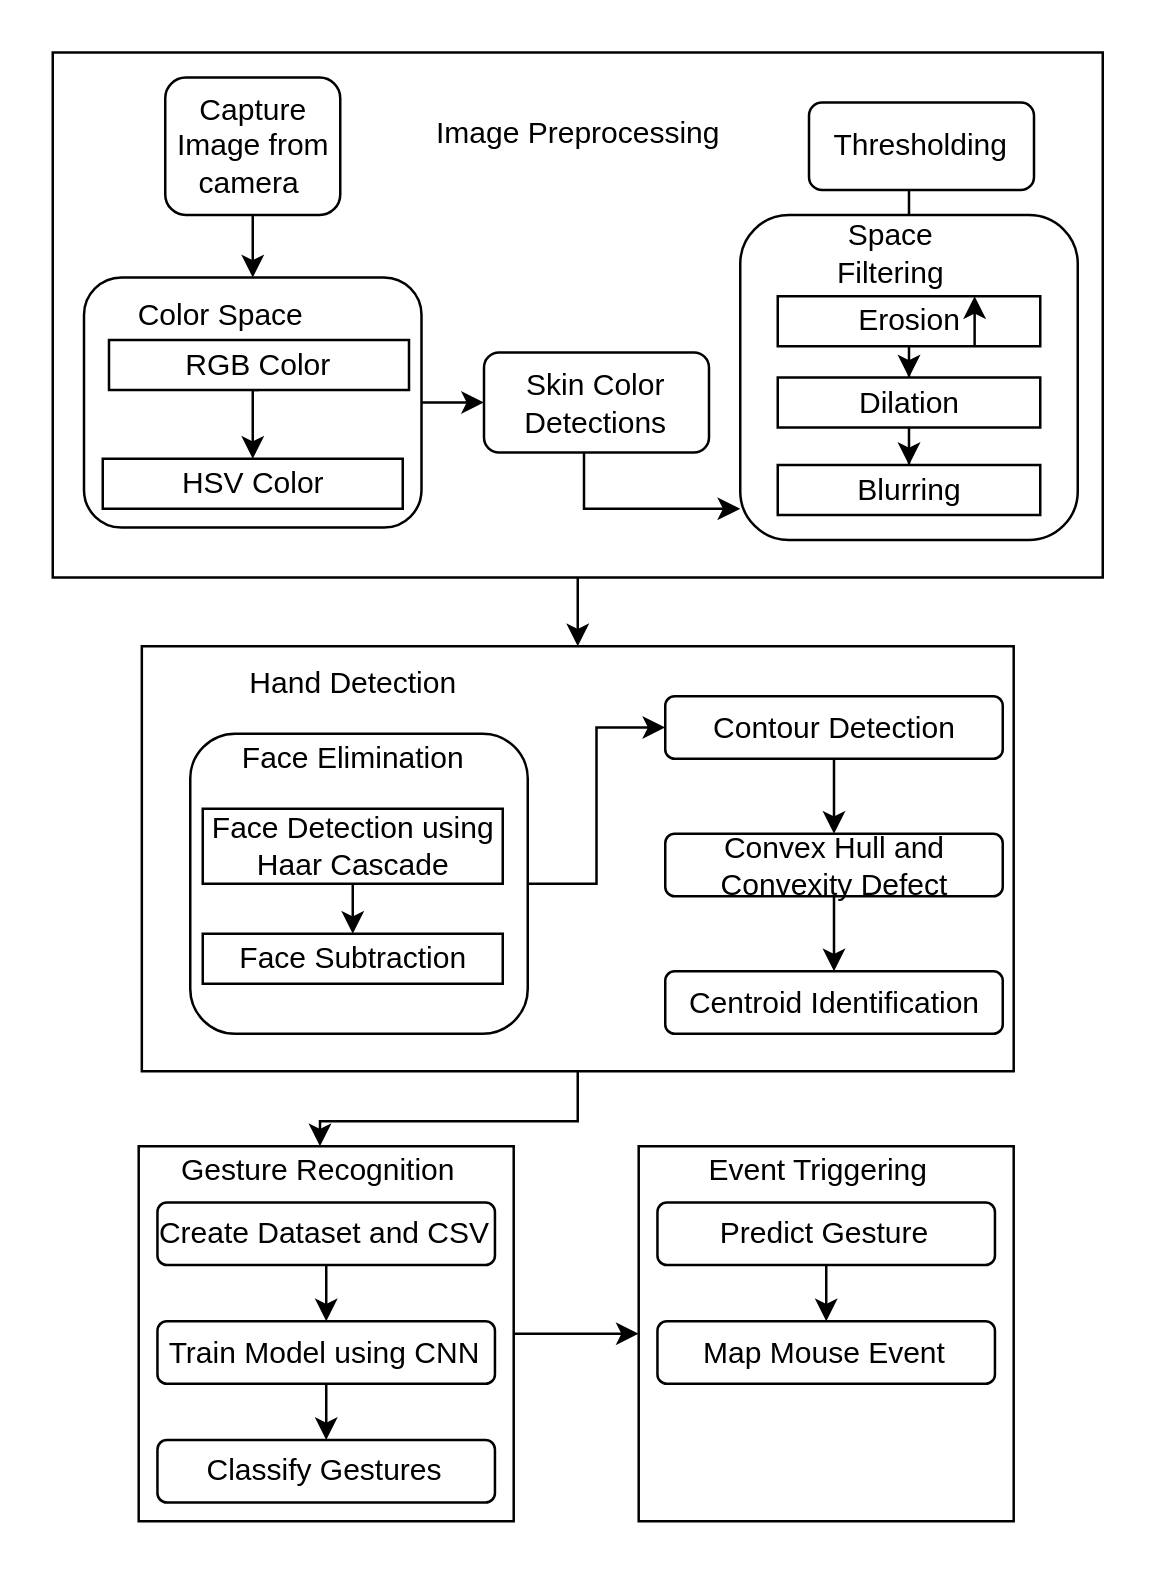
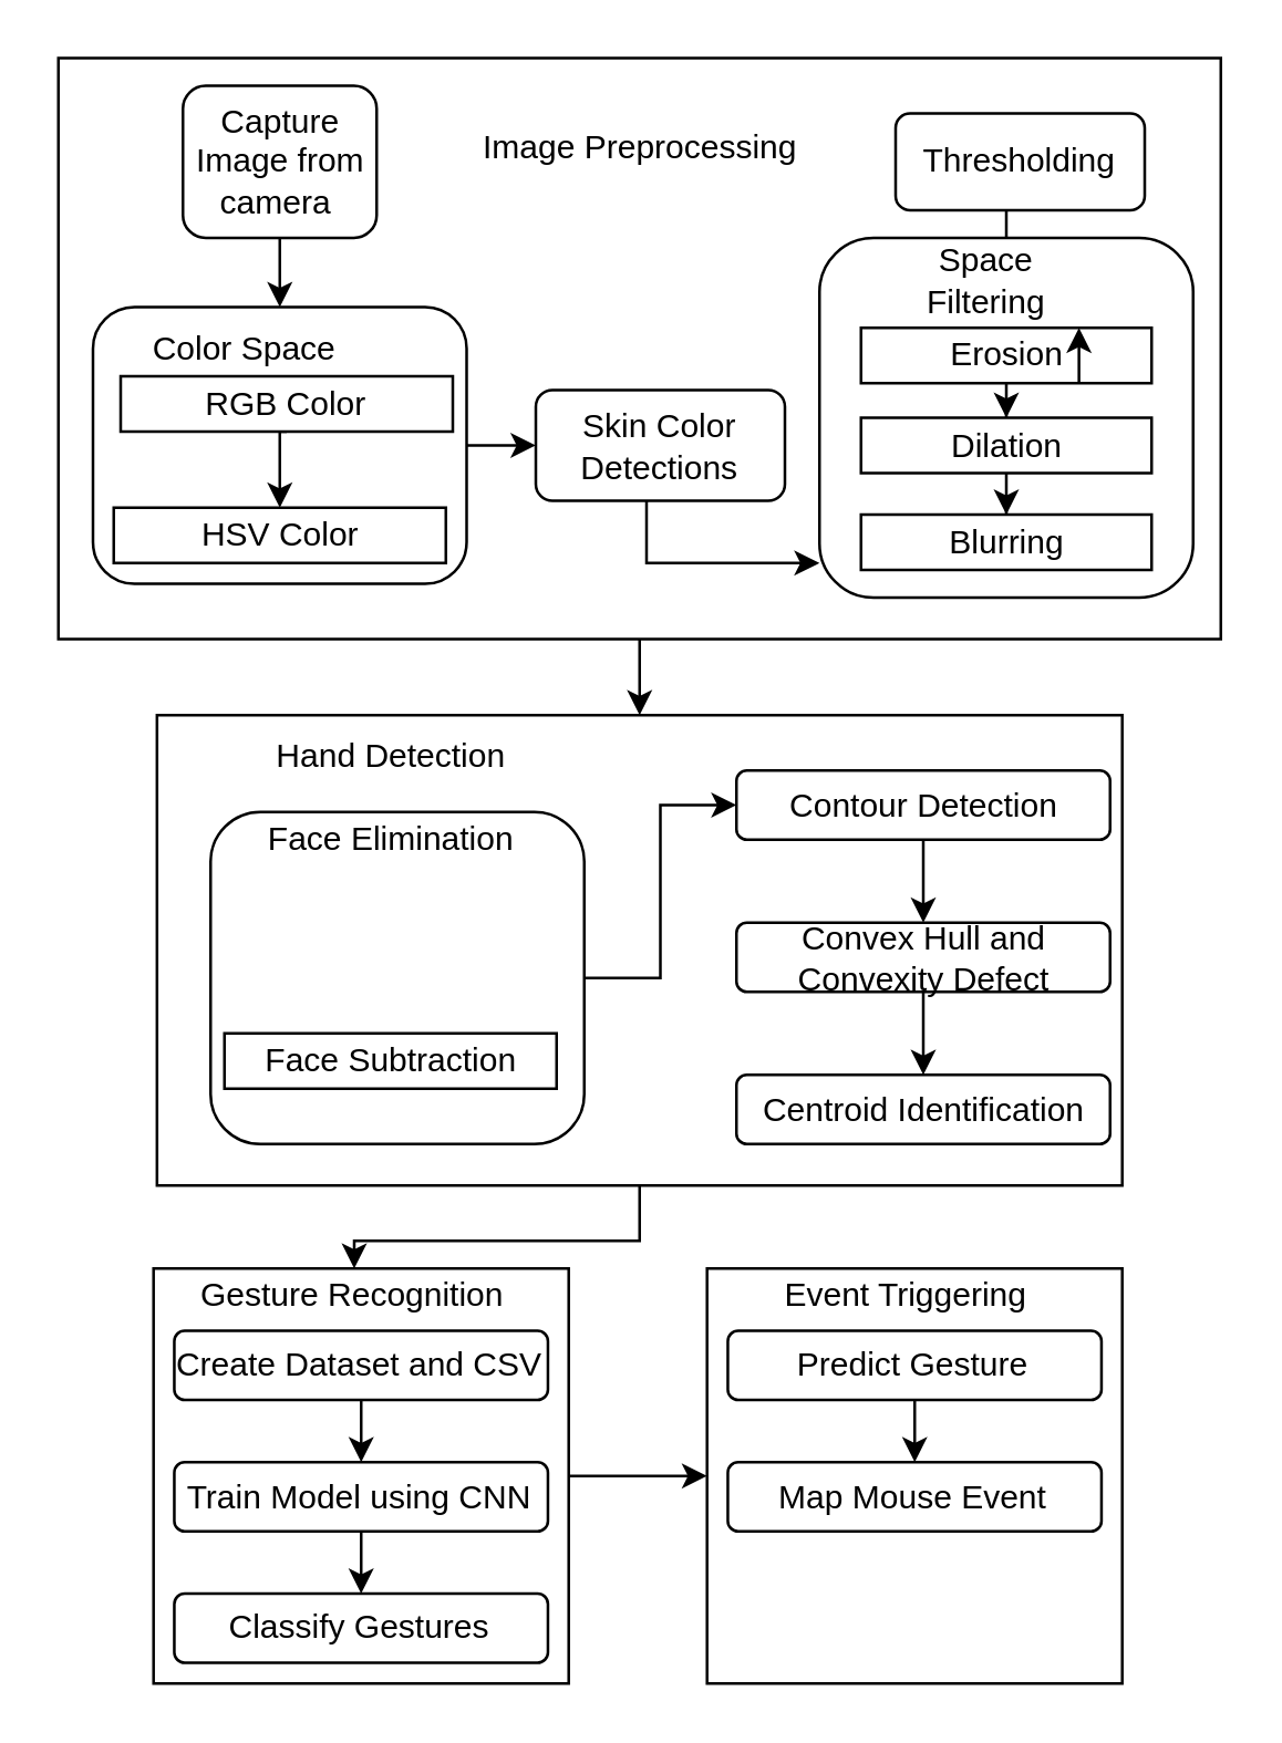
- <mxCell id="29" value="Face Detection using Haar Cascade" style="rounded=0;whiteSpace=wrap;html=1;" vertex="1" parent="1"><mxGeometry x="80.5" y="323" width="120" height="30" as="geometry" /></mxCell>
- <mxCell id="28" style="edgeStyle=orthogonalEdgeStyle;rounded=0;orthogonalLoop=1;jettySize=auto;html=1;exitX=0.5;exitY=1;exitDx=0;exitDy=0;entryX=0.5;entryY=0;entryDx=0;entryDy=0;" edge="1" parent="1" source="29" target="30"><mxGeometry relative="1" as="geometry" /></mxCell>
